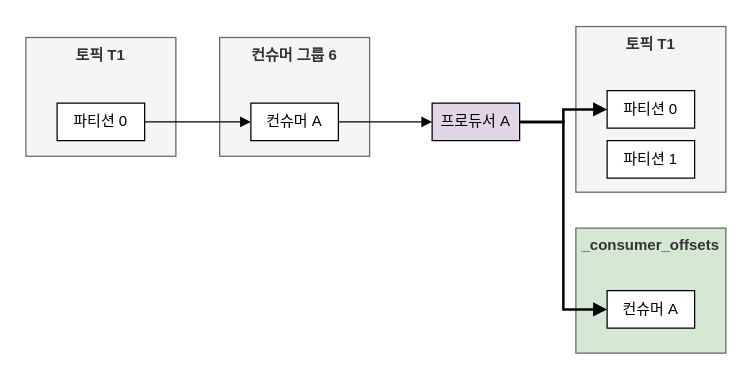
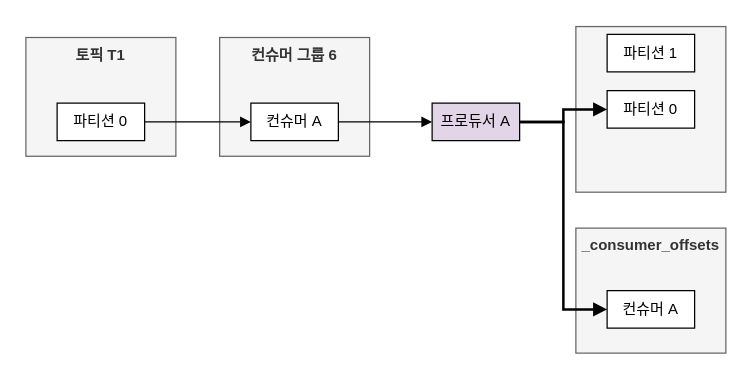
- <mxCell id="14" value="파티션 1" style="rounded=0;whiteSpace=wrap;html=1;" vertex="1" parent="1"><mxGeometry x="485" y="112" width="70" height="30" as="geometry" /></mxCell>
+ <mxCell id="14" value="파티션 1" style="rounded=0;whiteSpace=wrap;html=1;" vertex="1" parent="1"><mxGeometry x="485" y="27" width="70" height="30" as="geometry" /></mxCell>
- <mxCell id="2" value="_consumer_offsets" style="rounded=0;whiteSpace=wrap;html=1;fillColor=#d5e8d4;fontColor=#333333;strokeColor=#666666;verticalAlign=top;fontStyle=1;" vertex="1" parent="1"><mxGeometry x="460" y="182" width="120" height="100" as="geometry" /></mxCell>
+ <mxCell id="2" value="_consumer_offsets" style="rounded=0;whiteSpace=wrap;html=1;fillColor=#f5f5f5;fontColor=#333333;strokeColor=#666666;verticalAlign=top;fontStyle=1" vertex="1" parent="1"><mxGeometry x="460" y="182" width="120" height="100" as="geometry" /></mxCell>
